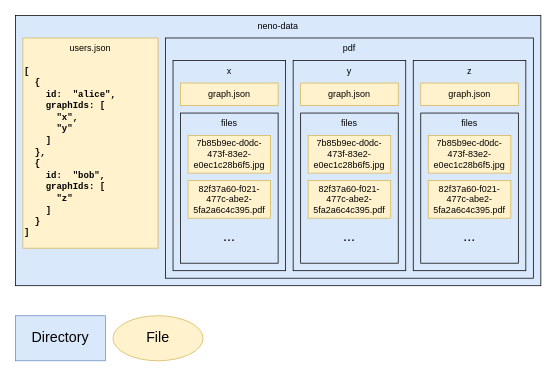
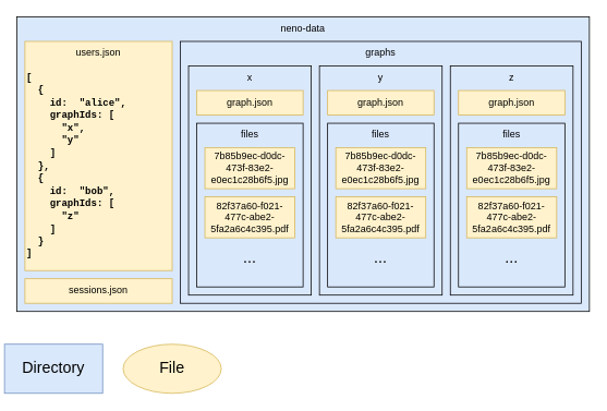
- <mxCell id="4" value="pdf" style="rounded=0;whiteSpace=wrap;html=1;verticalAlign=top;fillColor=#dae8fc;strokeColor=#010203;" vertex="1" parent="1"><mxGeometry x="220" y="50" width="490" height="320" as="geometry" /></mxCell>
+ <mxCell id="4" value="graphs" style="rounded=0;whiteSpace=wrap;html=1;verticalAlign=top;fillColor=#dae8fc;strokeColor=#010203;" vertex="1" parent="1"><mxGeometry x="220" y="50" width="490" height="320" as="geometry" /></mxCell>
+ <mxCell id="5" value="sessions.json" style="rounded=0;whiteSpace=wrap;html=1;verticalAlign=top;fillColor=#fff2cc;strokeColor=#d6b656;" vertex="1" parent="1"><mxGeometry x="30" y="340" width="180" height="30" as="geometry" /></mxCell>
- <mxCell id="25" value="Directory" style="rounded=0;whiteSpace=wrap;html=1;labelBackgroundColor=none;fontFamily=Helvetica;fontSize=19;strokeColor=#6c8ebf;fillColor=#dae8fc;" vertex="1" parent="1"><mxGeometry x="20" y="420" width="120" height="60" as="geometry" /></mxCell>
+ <mxCell id="25" value="Directory" style="rounded=0;whiteSpace=wrap;html=1;labelBackgroundColor=none;fontFamily=Helvetica;fontSize=19;strokeColor=#6c8ebf;fillColor=#dae8fc;" vertex="1" parent="1"><mxGeometry x="5" y="420" width="120" height="60" as="geometry" /></mxCell>
